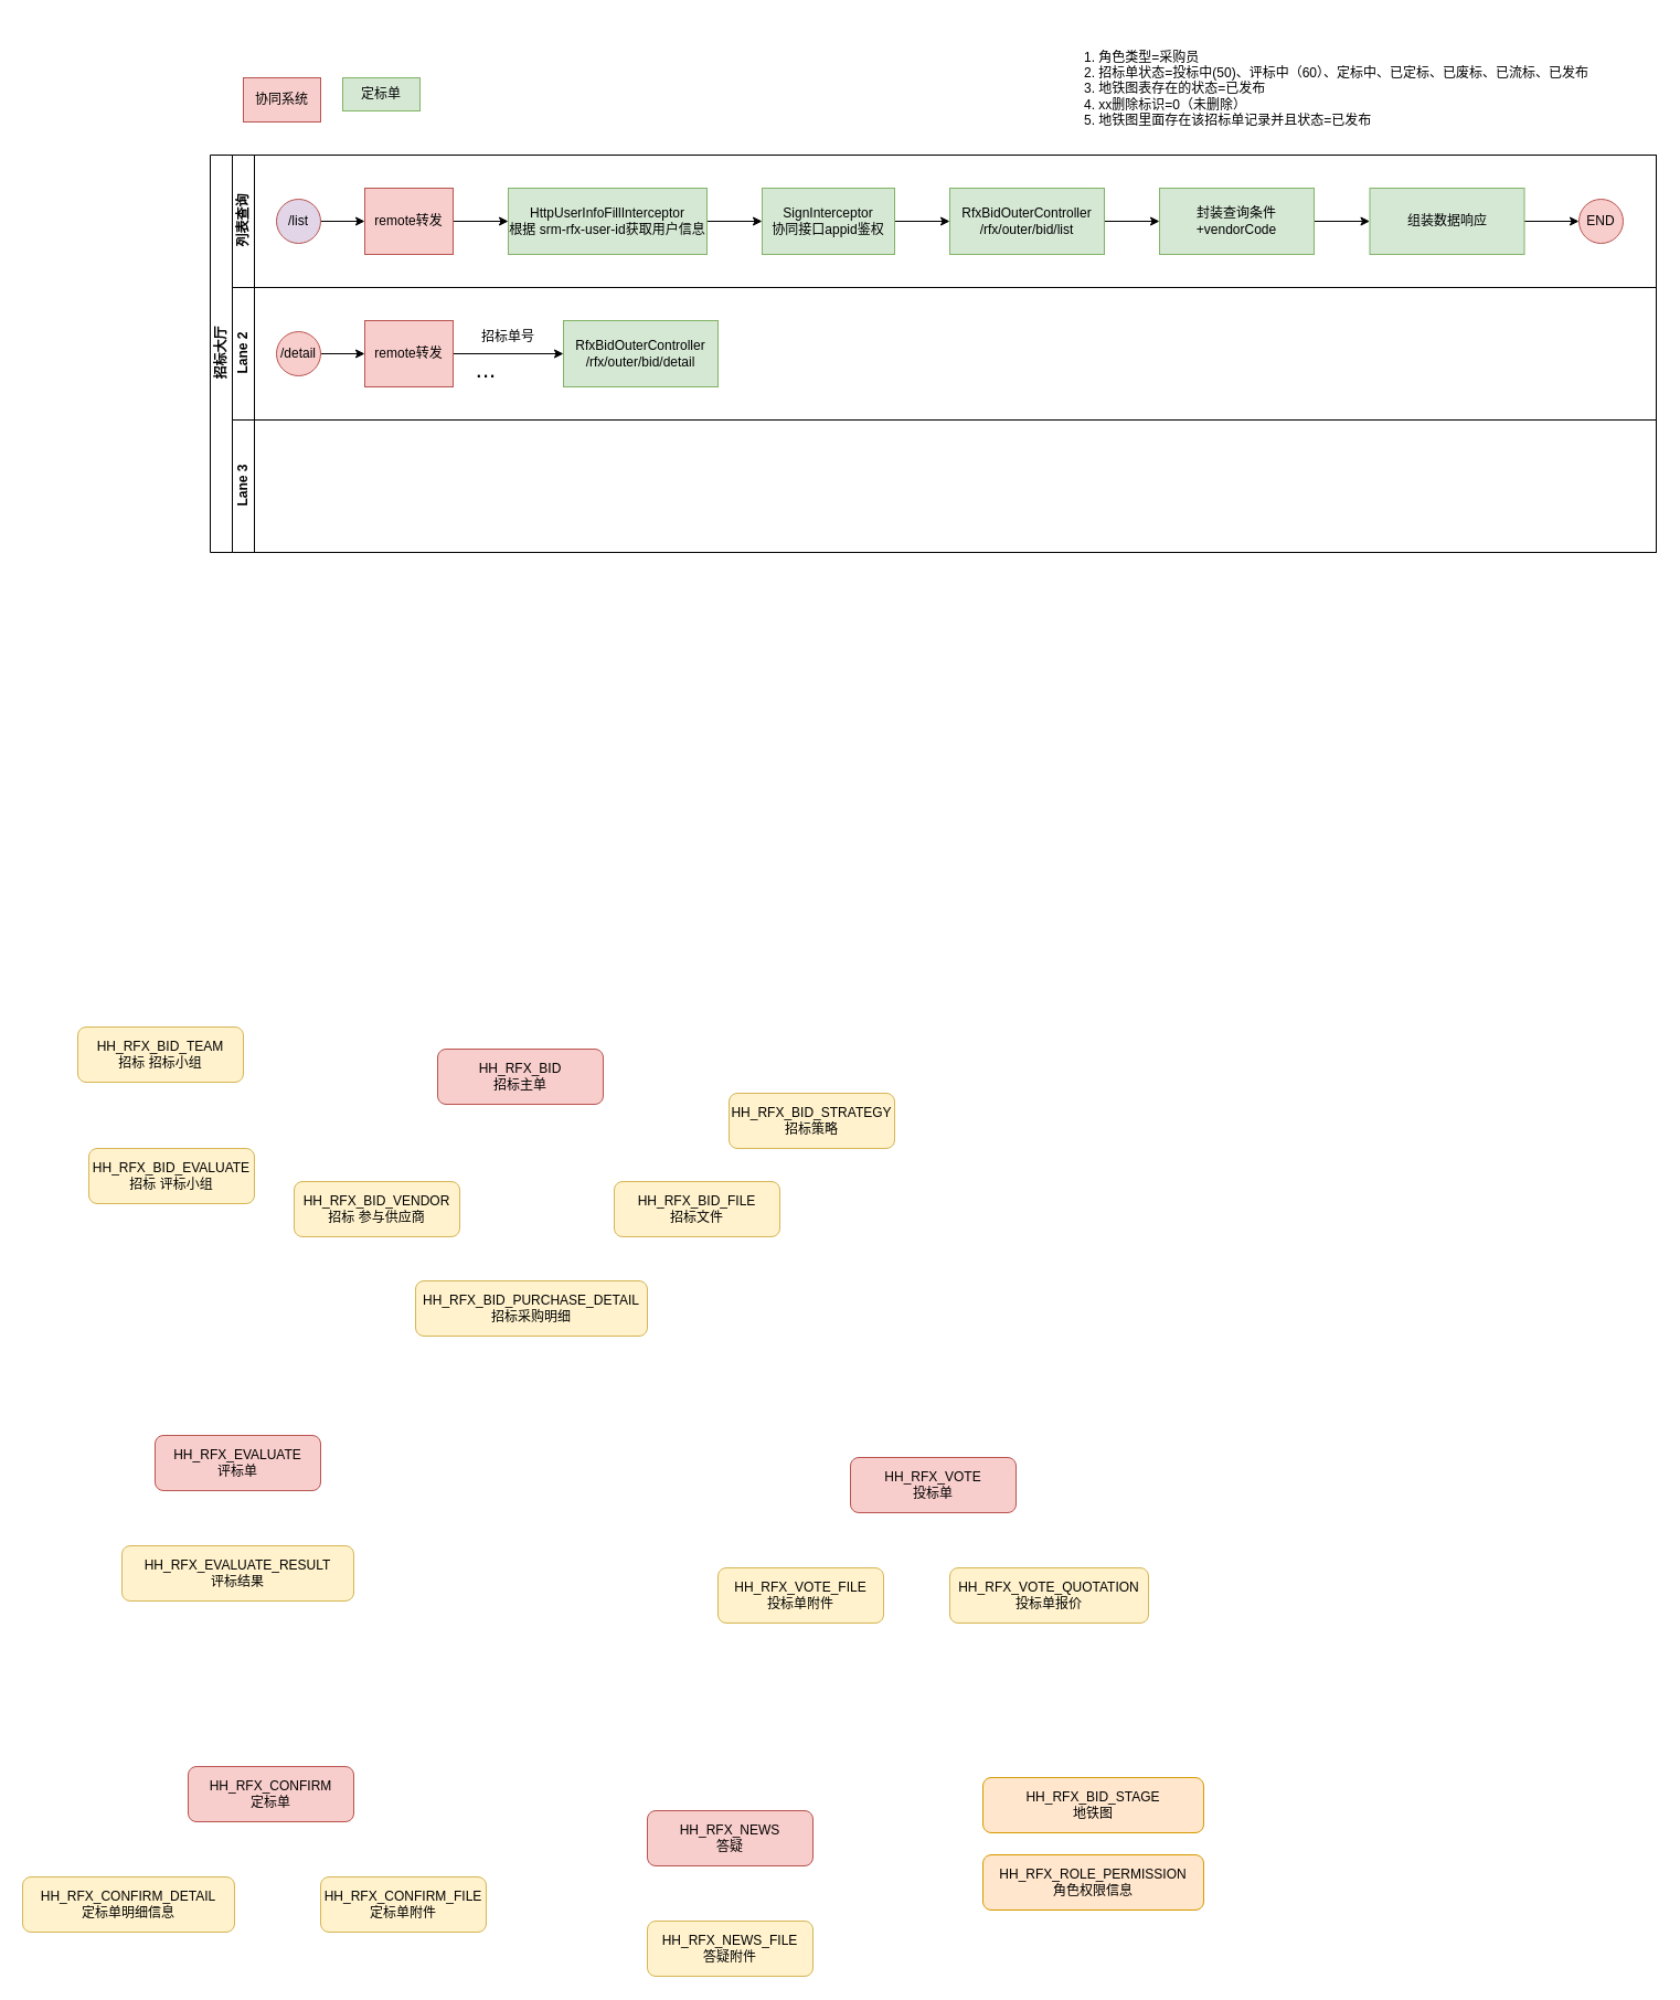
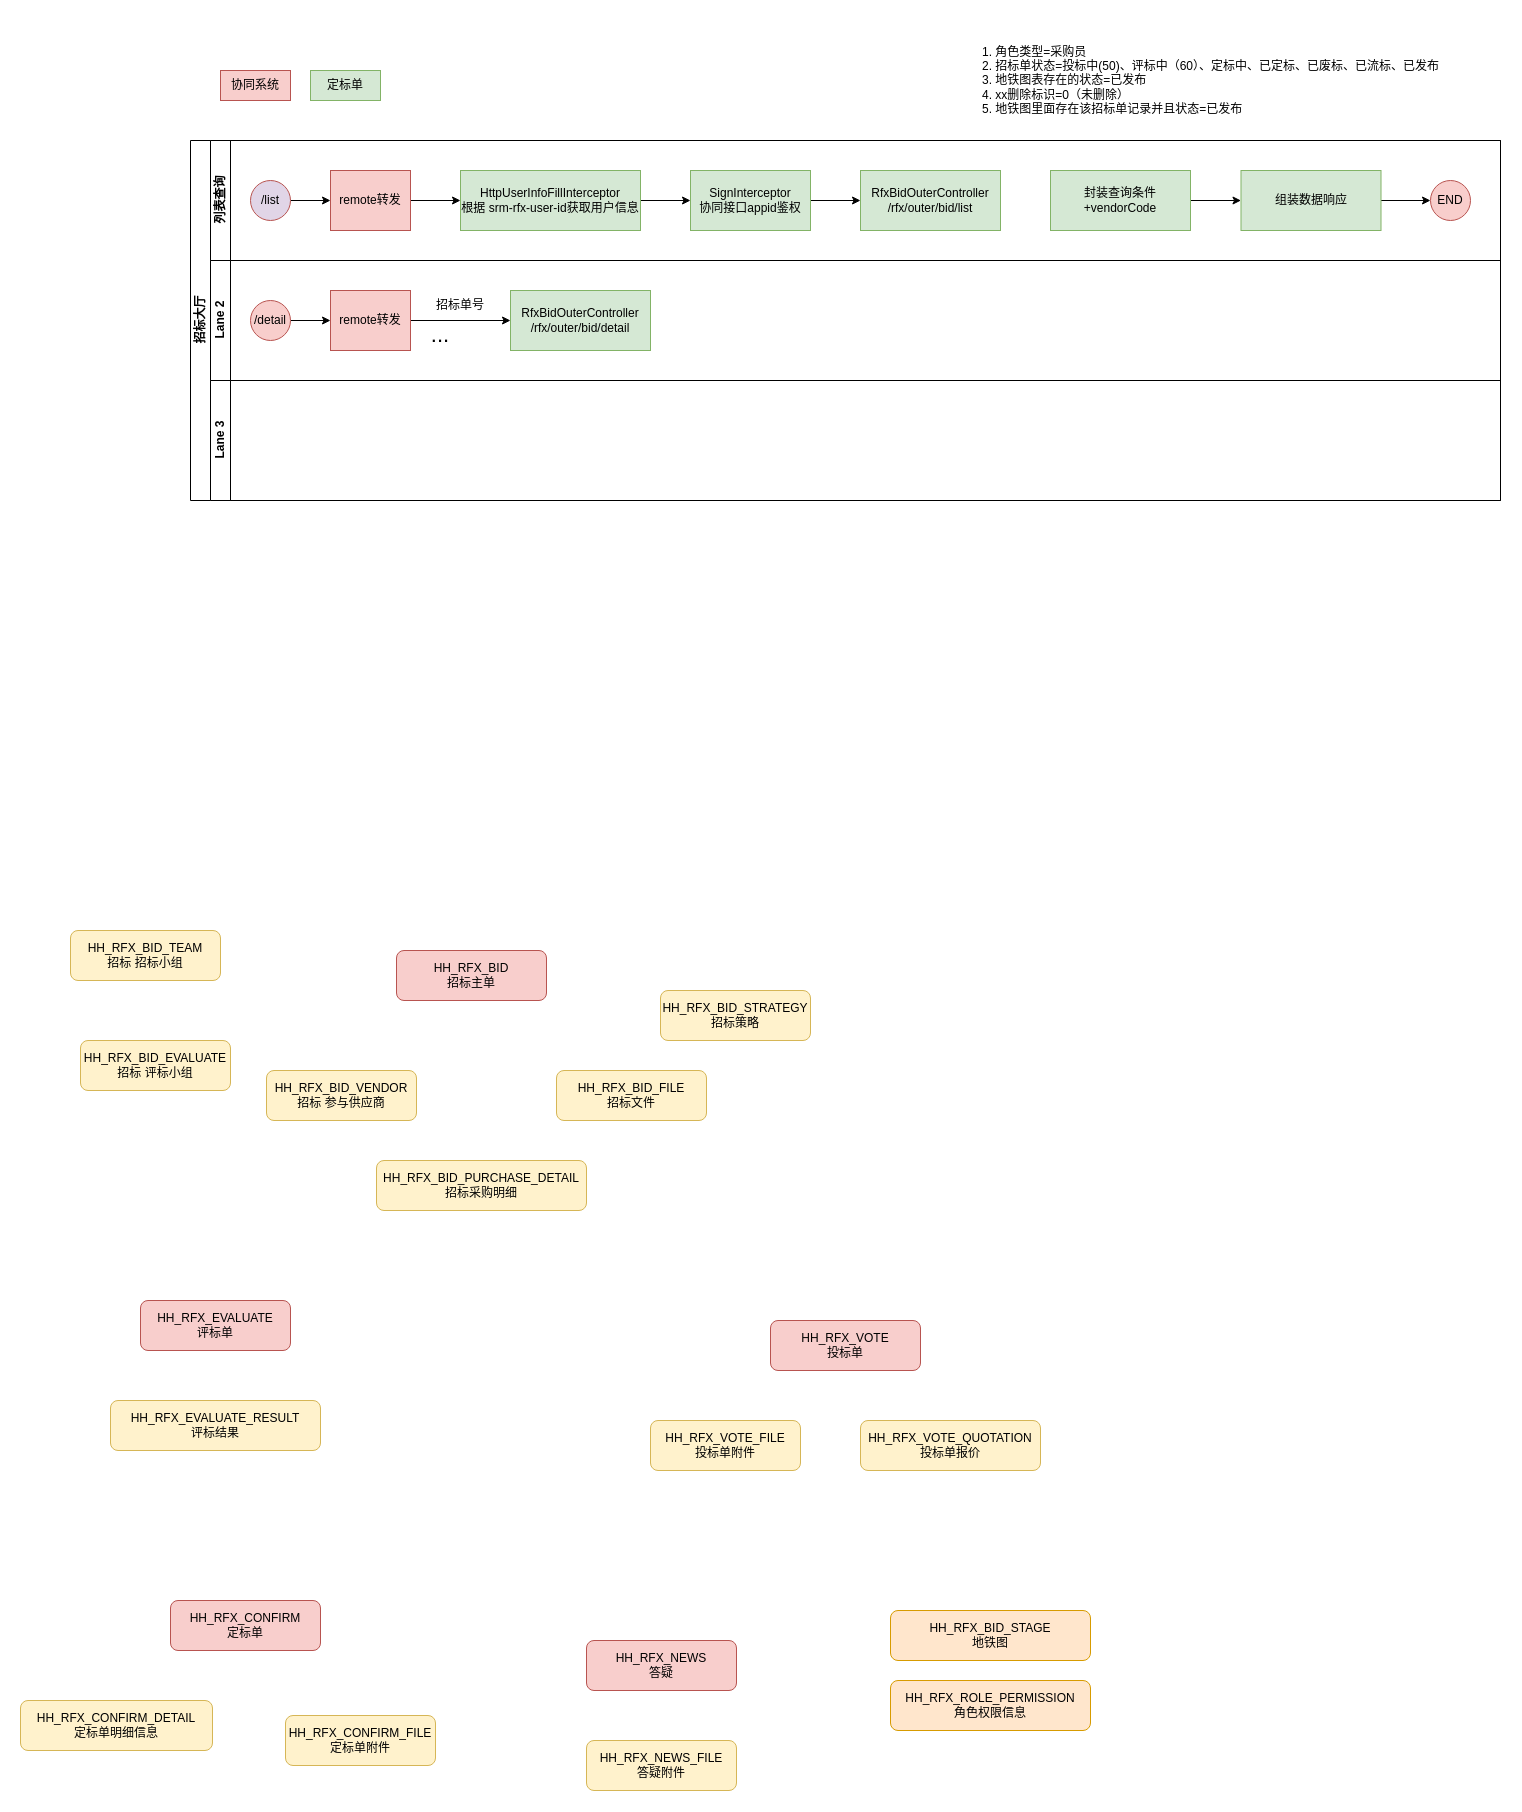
- <mxCell id="28" value="协同系统" style="rounded=0;whiteSpace=wrap;html=1;fillColor=#f8cecc;strokeColor=#b85450;" vertex="1" parent="1"><mxGeometry x="220" y="70" width="70" height="40" as="geometry" /></mxCell>
+ <mxCell id="28" value="协同系统" style="rounded=0;whiteSpace=wrap;html=1;fillColor=#f8cecc;strokeColor=#b85450;" vertex="1" parent="1"><mxGeometry x="220" y="70" width="70" height="30" as="geometry" /></mxCell>
- <mxCell id="12" value="" style="edgeStyle=orthogonalEdgeStyle;rounded=0;orthogonalLoop=1;jettySize=auto;html=1;" edge="1" parent="3" source="13" target="15"><mxGeometry relative="1" as="geometry" /></mxCell>
- <mxCell id="38" value="HH_RFX_CONFIRM_FILE&lt;div&gt;定标单附件&lt;/div&gt;" style="rounded=1;whiteSpace=wrap;html=1;fillColor=#fff2cc;strokeColor=#d6b656;" vertex="1" parent="1"><mxGeometry x="290" y="1700" width="150" height="50" as="geometry" /></mxCell>
+ <mxCell id="38" value="HH_RFX_CONFIRM_FILE&lt;div&gt;定标单附件&lt;/div&gt;" style="rounded=1;whiteSpace=wrap;html=1;fillColor=#fff2cc;strokeColor=#d6b656;" vertex="1" parent="1"><mxGeometry x="285" y="1715" width="150" height="50" as="geometry" /></mxCell>
